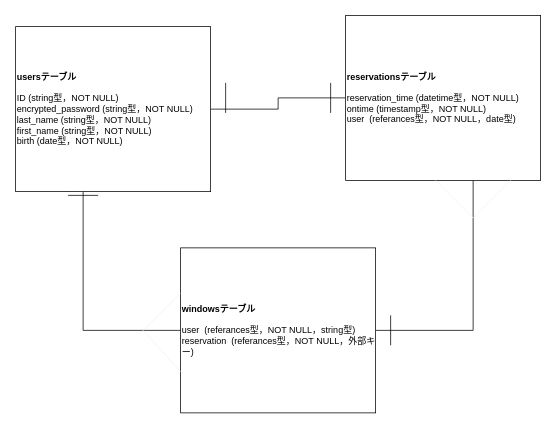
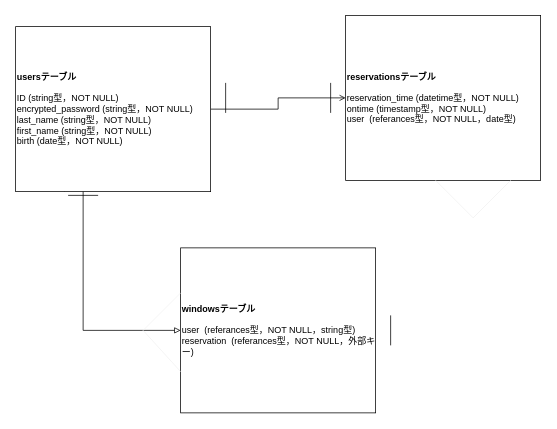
- <mxCell id="2" style="edgeStyle=orthogonalEdgeStyle;rounded=0;orthogonalLoop=1;jettySize=auto;html=1;entryX=0;entryY=0.5;entryDx=0;entryDy=0;endArrow=none;endFill=0;" parent="1" source="4" target="6" edge="1"><mxGeometry relative="1" as="geometry"><mxPoint x="430" y="130" as="targetPoint" /></mxGeometry></mxCell>
+ <mxCell id="2" style="edgeStyle=orthogonalEdgeStyle;rounded=0;orthogonalLoop=1;jettySize=auto;html=1;entryX=0;entryY=0.5;entryDx=0;entryDy=0;endArrow=open;endFill=0;" parent="1" source="4" target="6" edge="1"><mxGeometry relative="1" as="geometry"><mxPoint x="430" y="130" as="targetPoint" /></mxGeometry></mxCell>
- <mxCell id="5" style="edgeStyle=orthogonalEdgeStyle;rounded=0;orthogonalLoop=1;jettySize=auto;html=1;entryX=1;entryY=0.5;entryDx=0;entryDy=0;startArrow=none;startFill=0;endArrow=none;endFill=0;" parent="1" source="6" target="7" edge="1"><mxGeometry relative="1" as="geometry"><Array as="points"><mxPoint x="630" y="440" /></Array></mxGeometry></mxCell>
- <mxCell id="3" style="edgeStyle=orthogonalEdgeStyle;rounded=0;orthogonalLoop=1;jettySize=auto;html=1;exitX=0.25;exitY=1;exitDx=0;exitDy=0;entryX=0;entryY=0.5;entryDx=0;entryDy=0;endArrow=none;endFill=0;" parent="1" source="4" target="7" edge="1"><mxGeometry relative="1" as="geometry"><Array as="points"><mxPoint x="110" y="240" /><mxPoint x="110" y="440" /></Array></mxGeometry></mxCell>
+ <mxCell id="3" style="edgeStyle=orthogonalEdgeStyle;rounded=0;orthogonalLoop=1;jettySize=auto;html=1;exitX=0.25;exitY=1;exitDx=0;exitDy=0;entryX=0;entryY=0.5;entryDx=0;entryDy=0;endArrow=block;endFill=0;" parent="1" source="4" target="7" edge="1"><mxGeometry relative="1" as="geometry"><Array as="points"><mxPoint x="110" y="240" /><mxPoint x="110" y="440" /></Array></mxGeometry></mxCell>
